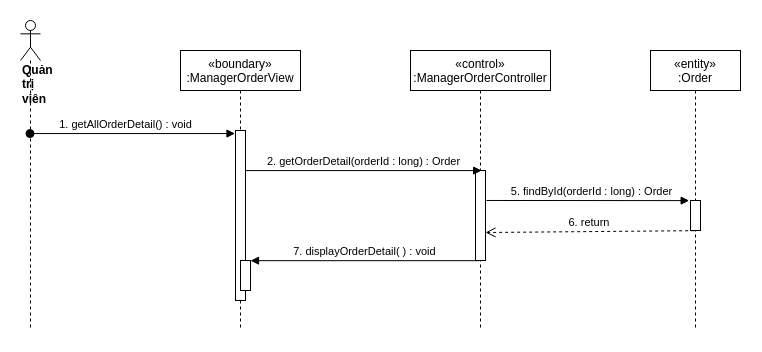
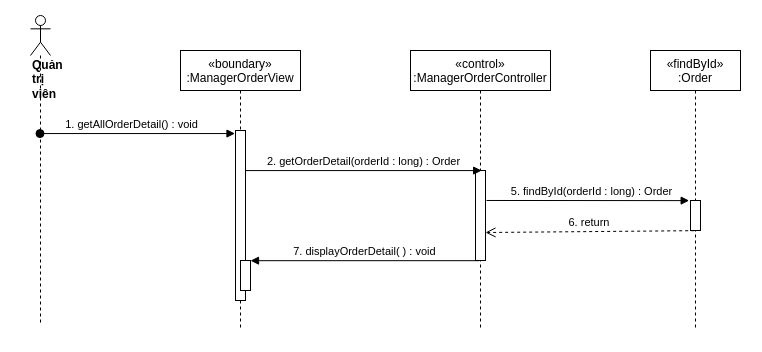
- <mxCell id="10" value="«entity»&#10;:Order" style="shape=umlLifeline;perimeter=lifelinePerimeter;container=1;collapsible=0;recursiveResize=0;rounded=0;shadow=0;strokeWidth=1;" parent="1" vertex="1"><mxGeometry x="650" y="50" width="90" height="280" as="geometry" /></mxCell>
+ <mxCell id="10" value="«findById»&#10;:Order" style="shape=umlLifeline;perimeter=lifelinePerimeter;container=1;collapsible=0;recursiveResize=0;rounded=0;shadow=0;strokeWidth=1;" parent="1" vertex="1"><mxGeometry x="650" y="50" width="90" height="280" as="geometry" /></mxCell>
- <mxCell id="7" value="&lt;div&gt;&lt;b&gt;Quản trị viên&lt;/b&gt;&lt;/div&gt;" style="shape=umlLifeline;participant=umlActor;perimeter=lifelinePerimeter;whiteSpace=wrap;html=1;container=1;collapsible=0;recursiveResize=0;verticalAlign=top;spacingTop=36;outlineConnect=0;align=left;" parent="1" vertex="1"><mxGeometry x="20" y="20" width="20" height="310" as="geometry" /></mxCell>
+ <mxCell id="7" value="&lt;div&gt;&lt;b&gt;Quản trị viên&lt;/b&gt;&lt;/div&gt;" style="shape=umlLifeline;participant=umlActor;perimeter=lifelinePerimeter;whiteSpace=wrap;html=1;container=1;collapsible=0;recursiveResize=0;verticalAlign=top;spacingTop=36;outlineConnect=0;align=left;" parent="1" vertex="1"><mxGeometry x="30" y="15" width="20" height="310" as="geometry" /></mxCell>
